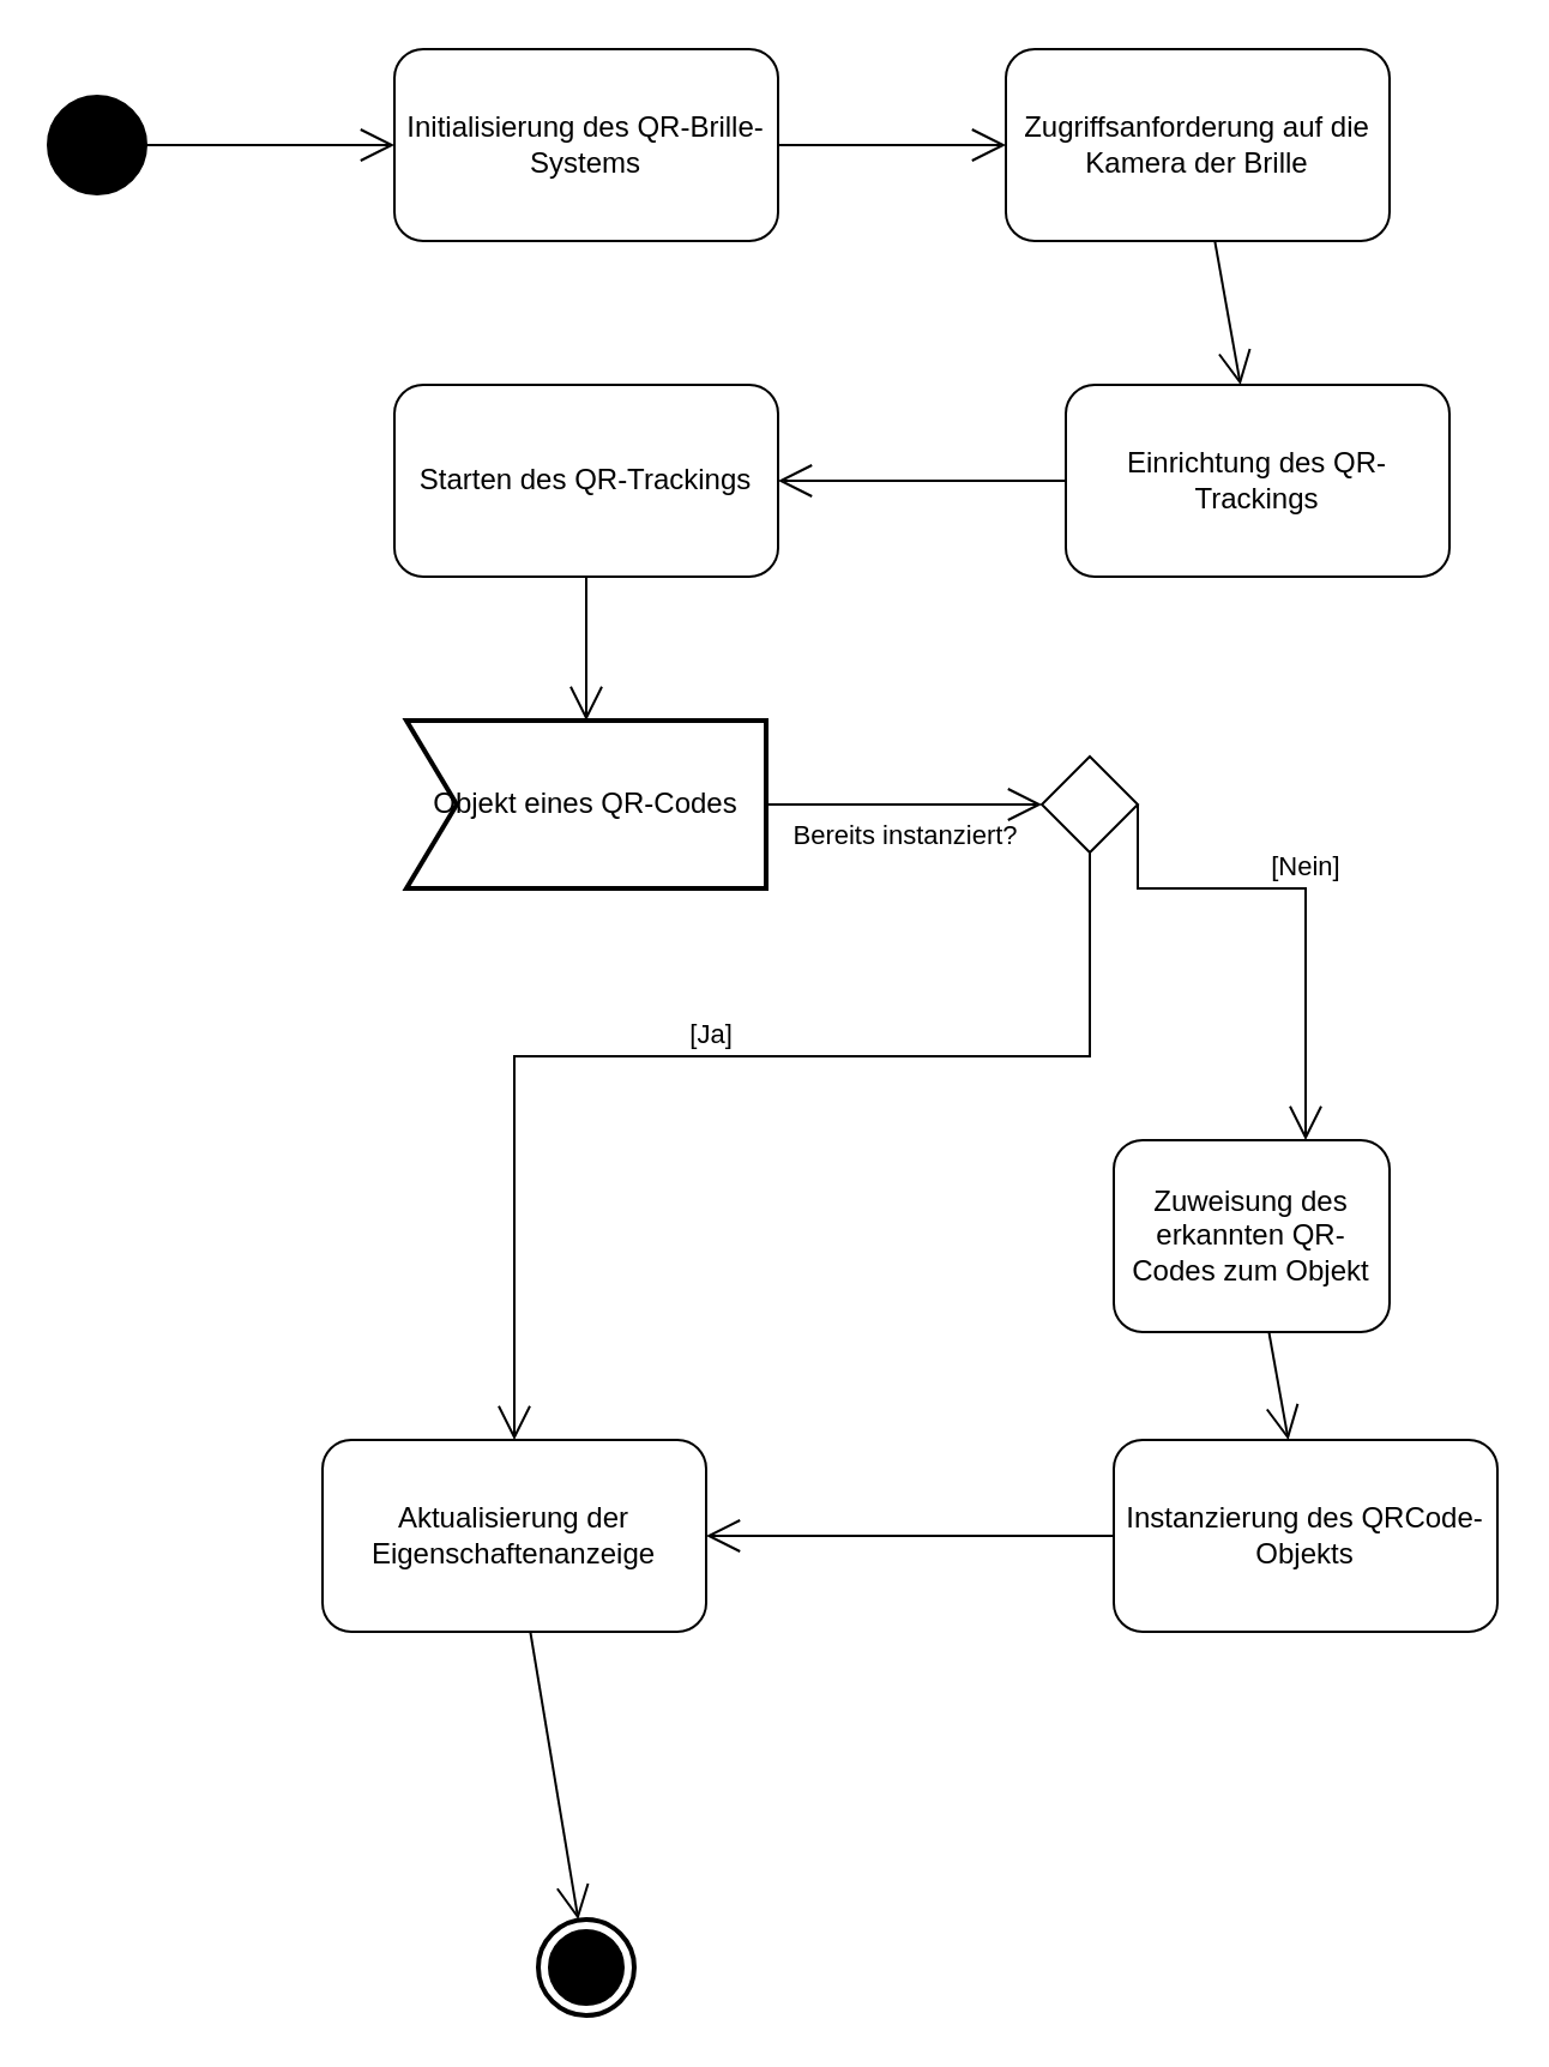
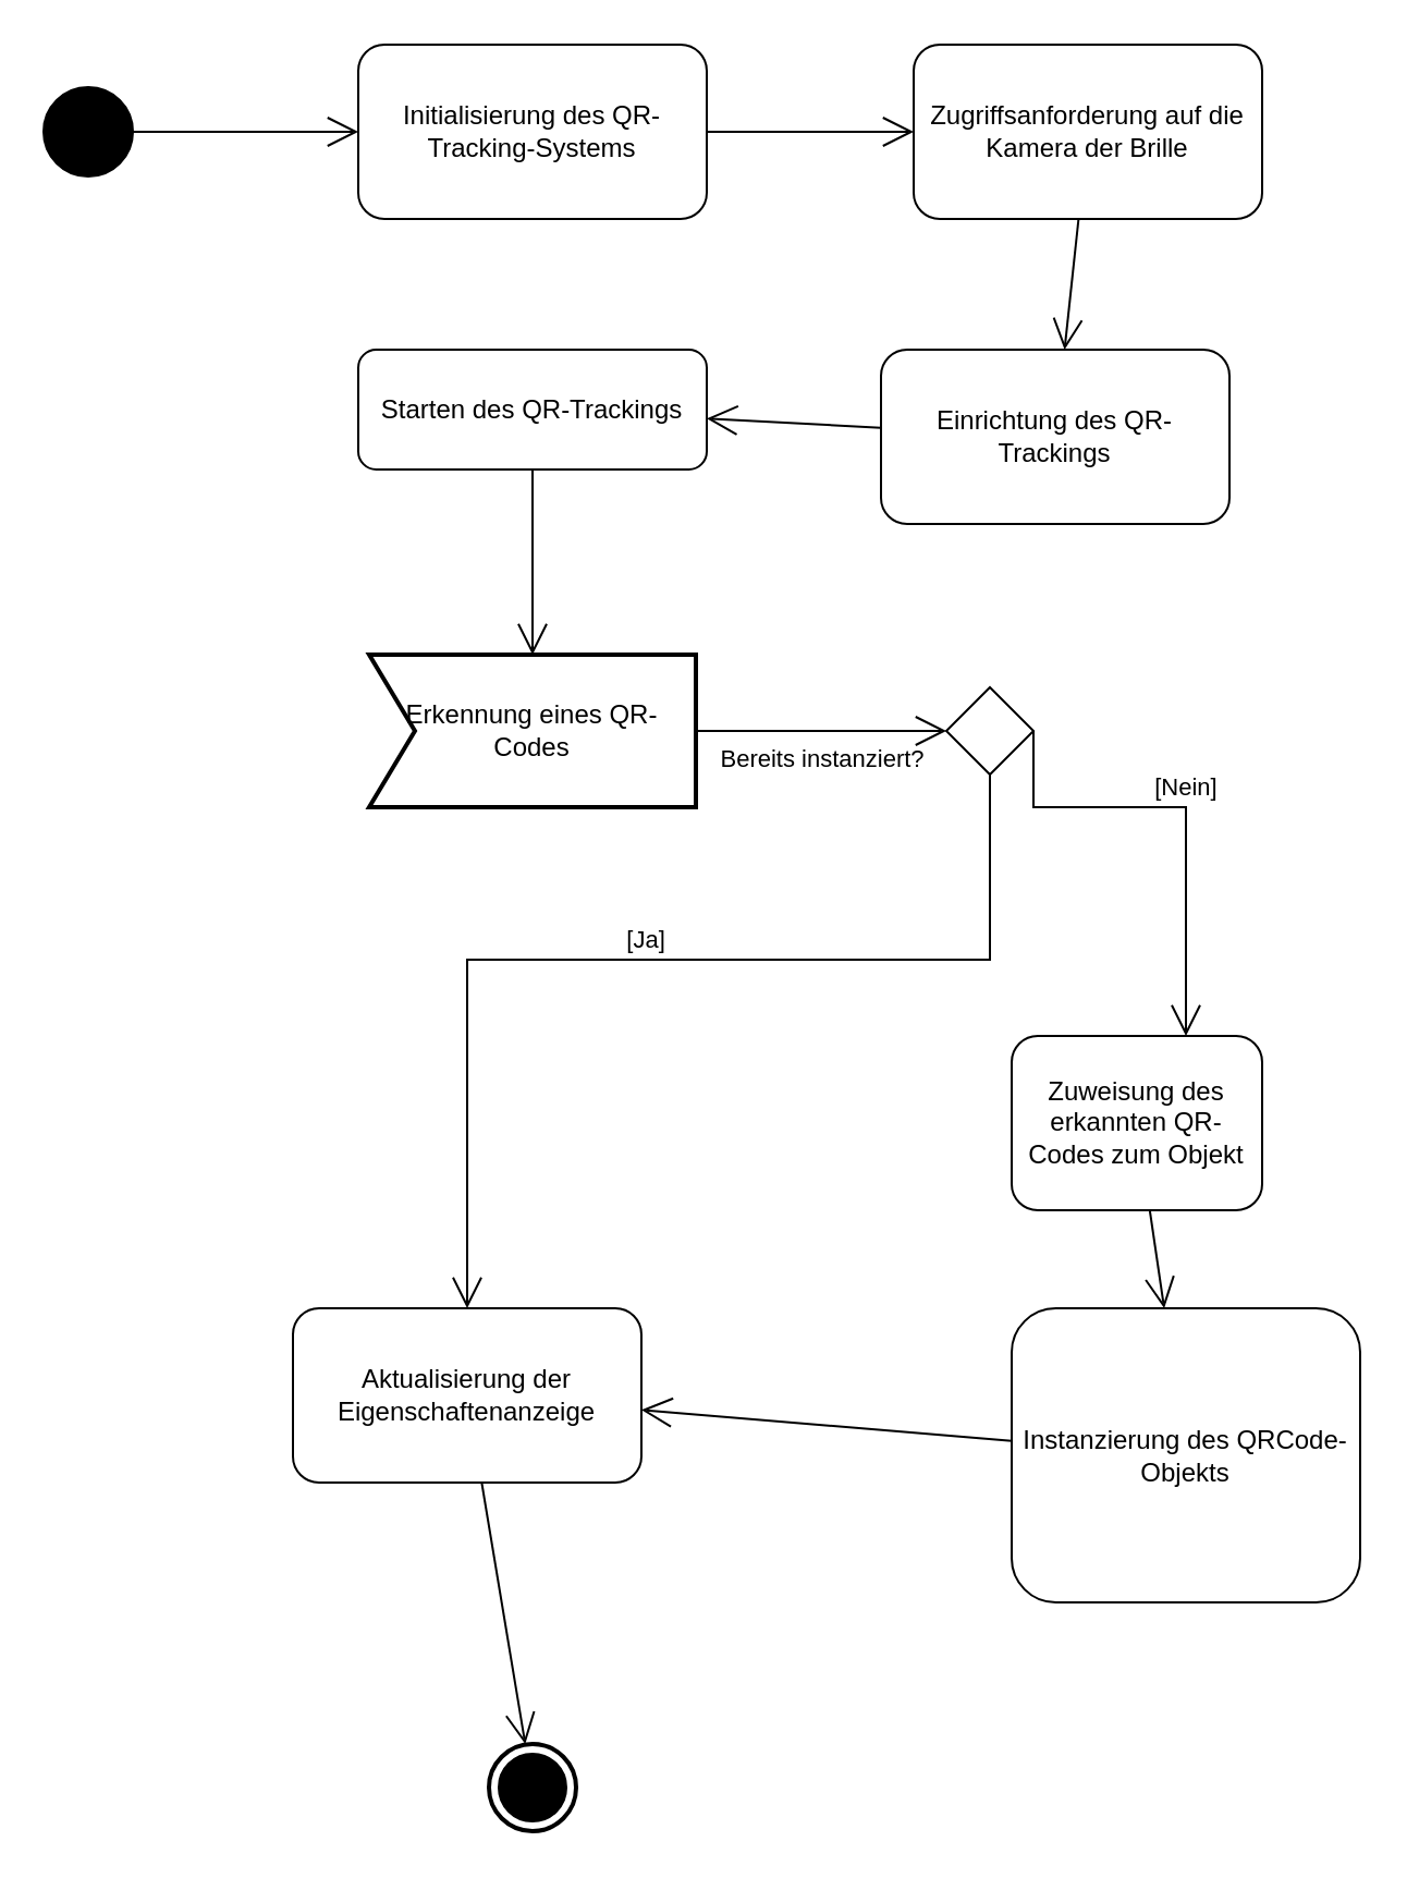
- <mxCell id="3" value="Initialisierung des QR-Brille-Systems" style="shape=rect;html=1;rounded=1;whiteSpace=wrap;align=center;" parent="1" vertex="1"><mxGeometry x="164" y="20" width="160" height="80" as="geometry" /></mxCell>
+ <mxCell id="3" value="Initialisierung des QR-Tracking-Systems" style="shape=rect;html=1;rounded=1;whiteSpace=wrap;align=center;" parent="1" vertex="1"><mxGeometry x="164" y="20" width="160" height="80" as="geometry" /></mxCell>
- <mxCell id="6" value="Starten des QR-Trackings" style="shape=rect;html=1;rounded=1;whiteSpace=wrap;align=center;" parent="1" vertex="1"><mxGeometry x="164" y="160" width="160" height="80" as="geometry" /></mxCell>
+ <mxCell id="6" value="Starten des QR-Trackings" style="shape=rect;html=1;rounded=1;whiteSpace=wrap;align=center;" parent="1" vertex="1"><mxGeometry x="164" y="160" width="160" height="55" as="geometry" /></mxCell>
- <mxCell id="5" value="Einrichtung des QR-Trackings" style="shape=rect;html=1;rounded=1;whiteSpace=wrap;align=center;" parent="1" vertex="1"><mxGeometry x="444" y="160" width="160" height="80" as="geometry" /></mxCell>
+ <mxCell id="5" value="Einrichtung des QR-Trackings" style="shape=rect;html=1;rounded=1;whiteSpace=wrap;align=center;" parent="1" vertex="1"><mxGeometry x="404" y="160" width="160" height="80" as="geometry" /></mxCell>
- <mxCell id="10" value="Objekt eines QR-Codes" style="html=1;shape=mxgraph.sysml.accEvent;strokeWidth=2;whiteSpace=wrap;align=center;" parent="1" vertex="1"><mxGeometry x="169" y="300" width="150" height="70" as="geometry" /></mxCell>
+ <mxCell id="10" value="Erkennung eines QR-Codes" style="html=1;shape=mxgraph.sysml.accEvent;strokeWidth=2;whiteSpace=wrap;align=center;" parent="1" vertex="1"><mxGeometry x="169" y="300" width="150" height="70" as="geometry" /></mxCell>
- <mxCell id="7" value="Instanzierung des QRCode-Objekts" style="shape=rect;html=1;rounded=1;whiteSpace=wrap;align=center;" parent="1" vertex="1"><mxGeometry x="464" y="600" width="160" height="80" as="geometry" /></mxCell>
+ <mxCell id="7" value="Instanzierung des QRCode-Objekts" style="shape=rect;html=1;rounded=1;whiteSpace=wrap;align=center;" parent="1" vertex="1"><mxGeometry x="464" y="600" width="160" height="135" as="geometry" /></mxCell>
